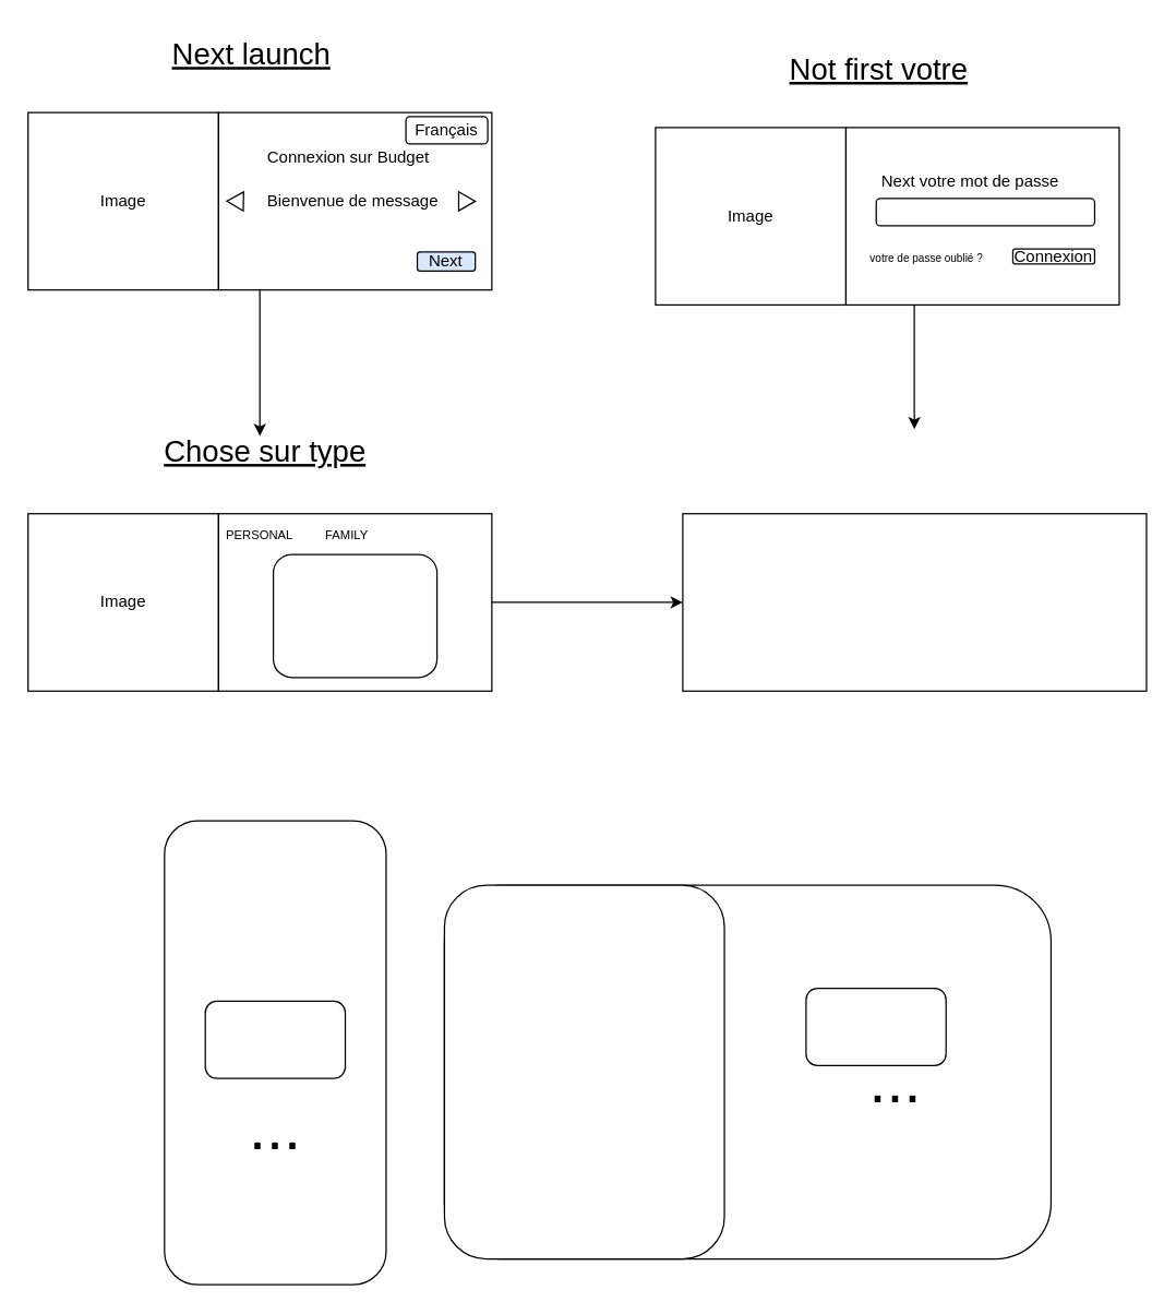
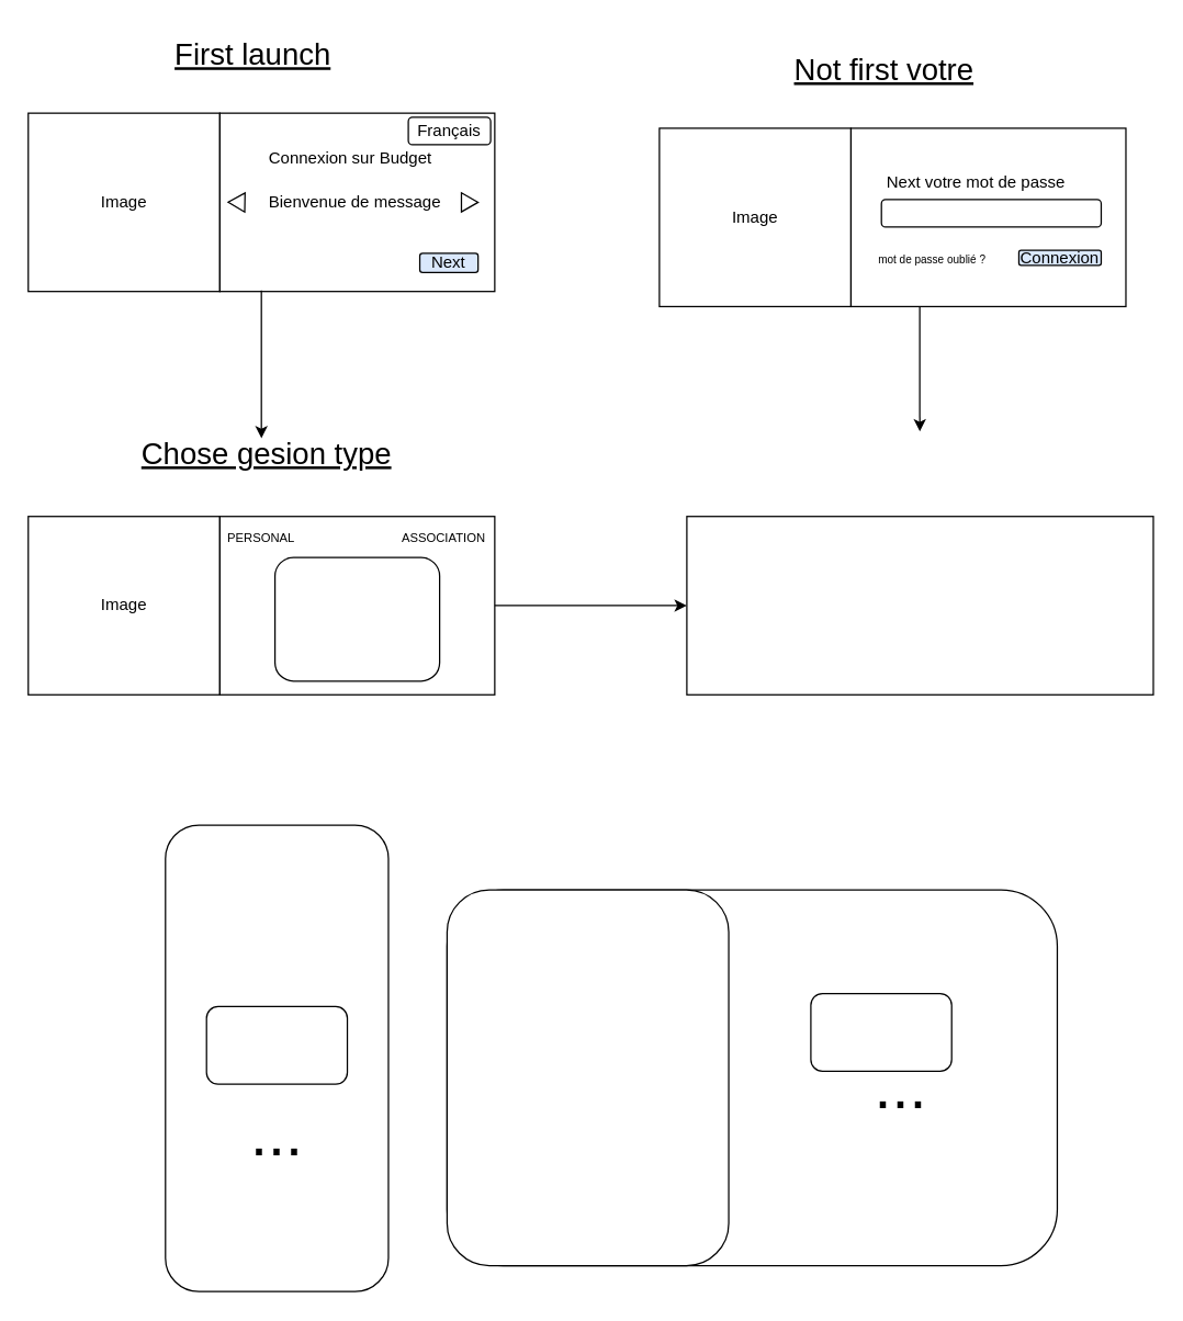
- <mxCell id="12" value="&lt;font style=&quot;font-size: 22px;&quot;&gt;&lt;u&gt;Next launch&lt;/u&gt;&lt;/font&gt;" style="text;html=1;align=center;verticalAlign=middle;whiteSpace=wrap;rounded=0;" parent="11" vertex="1"><mxGeometry x="44" width="240" height="40" as="geometry" /></mxCell>
+ <mxCell id="12" value="&lt;font style=&quot;font-size: 22px;&quot;&gt;&lt;u&gt;First launch&lt;/u&gt;&lt;/font&gt;" style="text;html=1;align=center;verticalAlign=middle;whiteSpace=wrap;rounded=0;" parent="11" vertex="1"><mxGeometry x="44" width="240" height="40" as="geometry" /></mxCell>
- <mxCell id="9" value="Connexion" style="rounded=1;whiteSpace=wrap;html=1;" parent="4" vertex="1"><mxGeometry x="262" y="89" width="60" height="11" as="geometry" /></mxCell>
+ <mxCell id="9" value="Connexion" style="rounded=1;whiteSpace=wrap;html=1;fillColor=#dae8fc;" parent="4" vertex="1"><mxGeometry x="262" y="89" width="60" height="11" as="geometry" /></mxCell>
- <mxCell id="10" value="&lt;font style=&quot;font-size: 8px;&quot;&gt;votre de passe oublié ?&lt;/font&gt;" style="text;html=1;align=center;verticalAlign=middle;whiteSpace=wrap;rounded=0;" parent="4" vertex="1"><mxGeometry x="144" y="79.5" width="110" height="30" as="geometry" /></mxCell>
+ <mxCell id="10" value="&lt;font style=&quot;font-size: 8px;&quot;&gt;mot de passe oublié ?&lt;/font&gt;" style="text;html=1;align=center;verticalAlign=middle;whiteSpace=wrap;rounded=0;" parent="4" vertex="1"><mxGeometry x="144" y="79.5" width="110" height="30" as="geometry" /></mxCell>
- <mxCell id="32" value="&lt;font style=&quot;font-size: 22px;&quot;&gt;&lt;u&gt;Chose sur type&lt;/u&gt;&lt;/font&gt;" style="text;html=1;align=center;verticalAlign=middle;whiteSpace=wrap;rounded=0;" parent="24" vertex="1"><mxGeometry x="67" width="214" height="30" as="geometry" /></mxCell>
+ <mxCell id="32" value="&lt;font style=&quot;font-size: 22px;&quot;&gt;&lt;u&gt;Chose gesion type&lt;/u&gt;&lt;/font&gt;" style="text;html=1;align=center;verticalAlign=middle;whiteSpace=wrap;rounded=0;" parent="24" vertex="1"><mxGeometry x="67" width="214" height="30" as="geometry" /></mxCell>
- <mxCell id="30" value="&lt;font style=&quot;font-size: 9px;&quot;&gt;FAMILY&lt;/font&gt;" style="text;html=1;align=center;verticalAlign=middle;whiteSpace=wrap;rounded=0;" parent="25" vertex="1"><mxGeometry x="205.82" y="5" width="56" height="20" as="geometry" /></mxCell>
+ <mxCell id="31" value="&lt;font style=&quot;font-size: 9px;&quot;&gt;ASSOCIATION&lt;/font&gt;" style="text;html=1;align=center;verticalAlign=middle;whiteSpace=wrap;rounded=0;" parent="25" vertex="1"><mxGeometry x="275" y="5" width="56" height="20" as="geometry" /></mxCell>
